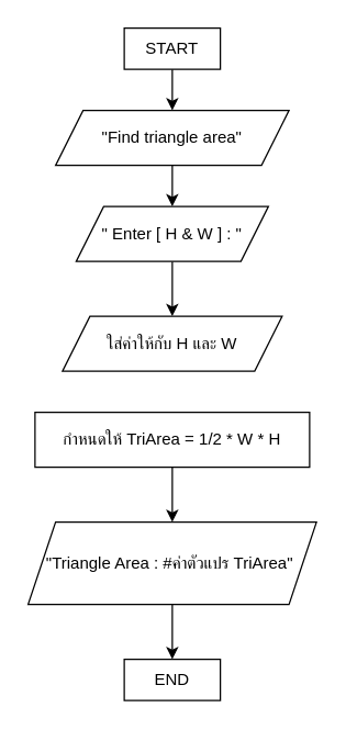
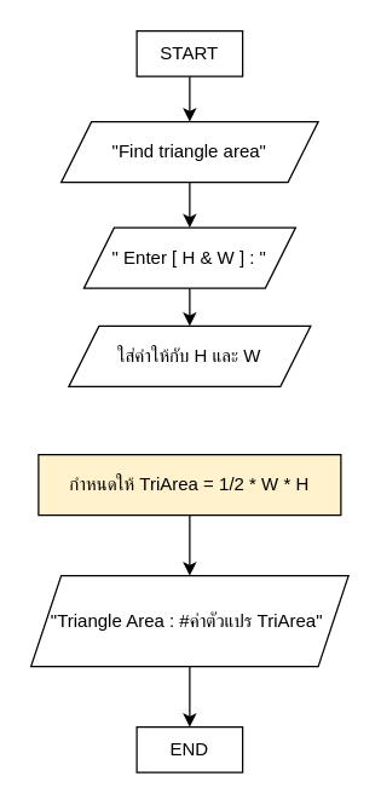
- <mxCell id="8" value="ใส่ค่าให้กับ H และ W" style="shape=parallelogram;perimeter=parallelogramPerimeter;whiteSpace=wrap;html=1;fixedSize=1;rounded=1;arcSize=0;" vertex="1" parent="1"><mxGeometry x="45" y="230" width="160" height="40" as="geometry" /></mxCell>
+ <mxCell id="8" value="ใส่ค่าให้กับ H และ W" style="shape=parallelogram;perimeter=parallelogramPerimeter;whiteSpace=wrap;html=1;fixedSize=1;rounded=1;arcSize=0;" vertex="1" parent="1"><mxGeometry x="45" y="215" width="160" height="40" as="geometry" /></mxCell>
- <mxCell id="10" value="กำหนดให้ TriArea = 1/2 * W * H" style="whiteSpace=wrap;html=1;rounded=1;arcSize=0;" vertex="1" parent="1"><mxGeometry x="25" y="300" width="200" height="40" as="geometry" /></mxCell>
+ <mxCell id="10" value="กำหนดให้ TriArea = 1/2 * W * H" style="whiteSpace=wrap;html=1;rounded=1;arcSize=0;fillColor=#fff2cc;" vertex="1" parent="1"><mxGeometry x="25" y="300" width="200" height="40" as="geometry" /></mxCell>
